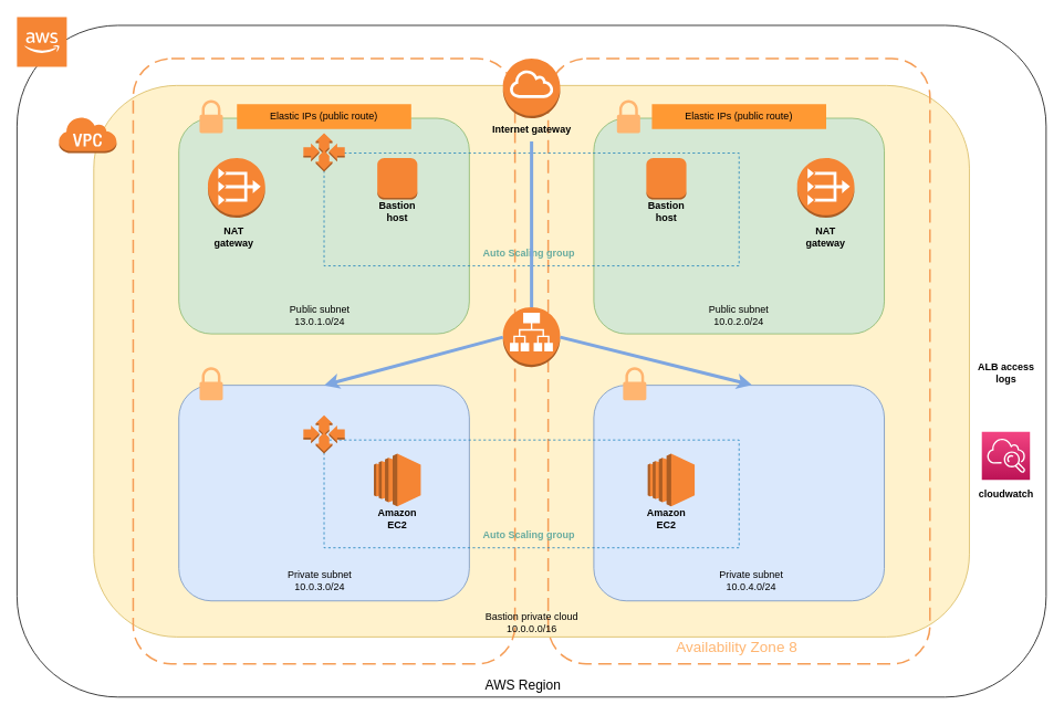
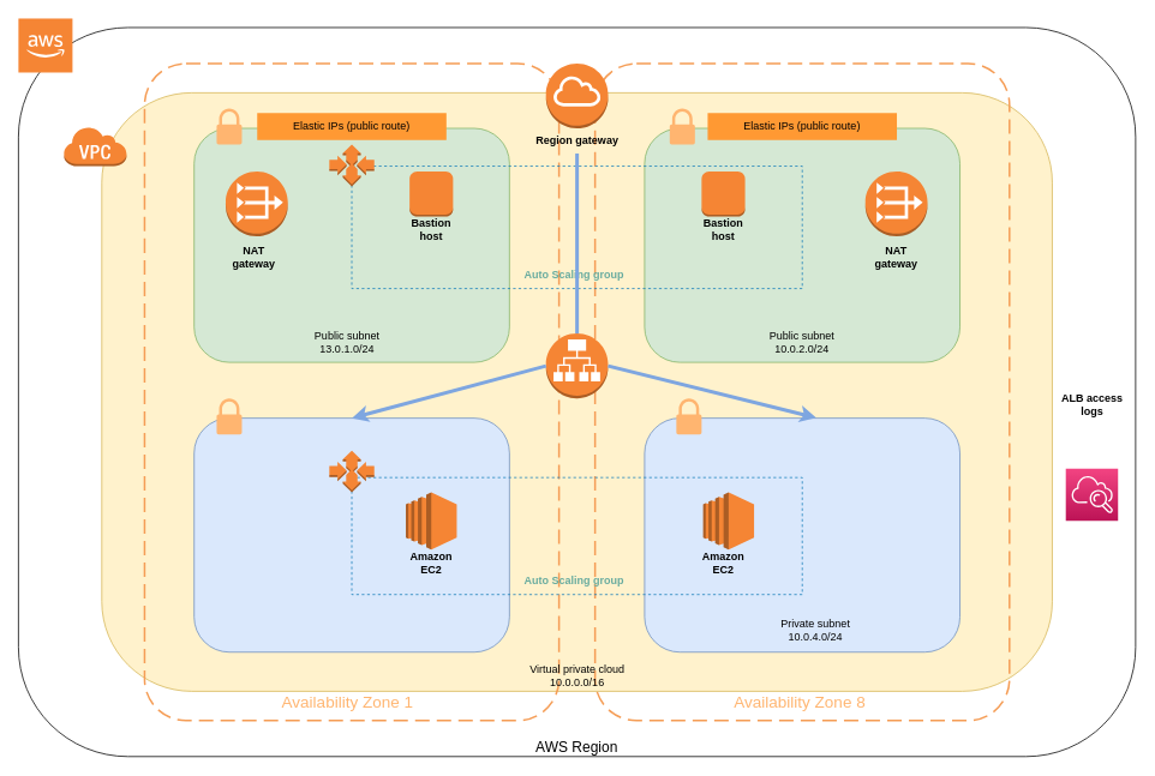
- <mxCell id="29" value="&lt;b&gt;Internet gateway&lt;/b&gt;" style="text;html=1;strokeColor=none;fillColor=none;align=center;verticalAlign=middle;whiteSpace=wrap;rounded=0;" parent="1" vertex="1"><mxGeometry x="582.5" y="142" width="115" height="28" as="geometry" /></mxCell>
+ <mxCell id="29" value="&lt;b&gt;Region gateway&lt;/b&gt;" style="text;html=1;strokeColor=none;fillColor=none;align=center;verticalAlign=middle;whiteSpace=wrap;rounded=0;" parent="1" vertex="1"><mxGeometry x="582.5" y="142" width="115" height="28" as="geometry" /></mxCell>
- <mxCell id="45" value="&lt;b&gt;cloudwatch&lt;/b&gt;" style="text;html=1;strokeColor=none;fillColor=none;align=center;verticalAlign=middle;whiteSpace=wrap;rounded=0;" parent="1" vertex="1"><mxGeometry x="1172.75" y="580" width="77.5" height="30" as="geometry" /></mxCell>
- <mxCell id="48" value="Private subnet&lt;br&gt;10.0.3.0/24" style="text;html=1;strokeColor=none;fillColor=none;align=center;verticalAlign=middle;whiteSpace=wrap;rounded=0;" parent="1" vertex="1"><mxGeometry x="340" y="690" width="90" height="20" as="geometry" /></mxCell>
- <mxCell id="50" value="Bastion private cloud&lt;br&gt;10.0.0.0/16" style="text;html=1;strokeColor=none;fillColor=none;align=center;verticalAlign=middle;whiteSpace=wrap;rounded=0;" parent="1" vertex="1"><mxGeometry x="577.5" y="740" width="125" height="20" as="geometry" /></mxCell>
+ <mxCell id="50" value="Virtual private cloud&lt;br&gt;10.0.0.0/16" style="text;html=1;strokeColor=none;fillColor=none;align=center;verticalAlign=middle;whiteSpace=wrap;rounded=0;" parent="1" vertex="1"><mxGeometry x="577.5" y="740" width="125" height="20" as="geometry" /></mxCell>
+ <mxCell id="52" value="&lt;font style=&quot;font-size: 18px&quot; color=&quot;#ffb570&quot;&gt;Availability Zone 1&lt;/font&gt;" style="text;html=1;strokeColor=none;fillColor=none;align=center;verticalAlign=middle;whiteSpace=wrap;rounded=0;" parent="1" vertex="1"><mxGeometry x="309.5" y="770" width="151" height="20" as="geometry" /></mxCell>
- <mxCell id="51" value="&lt;font style=&quot;font-size: 16px&quot;&gt;AWS Region&lt;/font&gt;" style="text;html=1;strokeColor=none;fillColor=none;align=center;verticalAlign=middle;whiteSpace=wrap;rounded=0;" parent="1" vertex="1"><mxGeometry x="570" y="815" width="120" height="20" as="geometry" /></mxCell>
+ <mxCell id="51" value="&lt;font style=&quot;font-size: 16px&quot;&gt;AWS Region&lt;/font&gt;" style="text;html=1;strokeColor=none;fillColor=none;align=center;verticalAlign=middle;whiteSpace=wrap;rounded=0;" parent="1" vertex="1"><mxGeometry x="580" y="820" width="120" height="20" as="geometry" /></mxCell>
